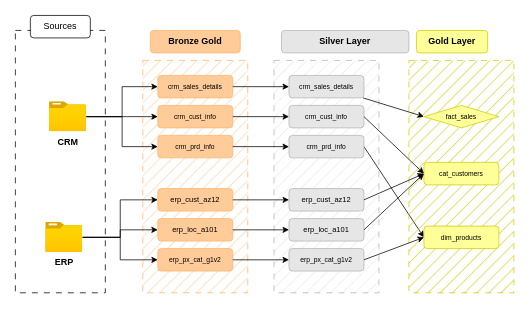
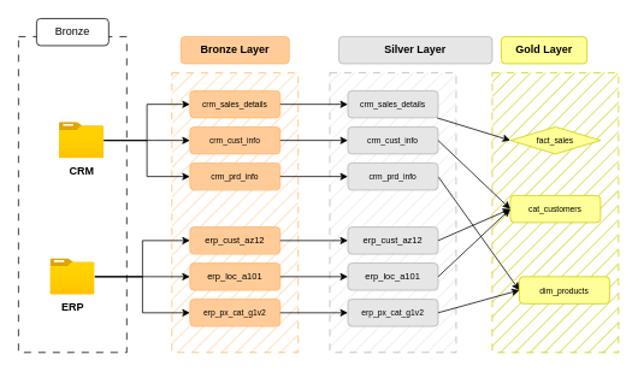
- <mxCell id="3" value="Sources" style="rounded=1;whiteSpace=wrap;html=1;" vertex="1" parent="1"><mxGeometry x="40" y="20" width="80" height="30" as="geometry" /></mxCell>
+ <mxCell id="3" value="Bronze" style="rounded=1;whiteSpace=wrap;html=1;" vertex="1" parent="1"><mxGeometry x="40" y="20" width="80" height="30" as="geometry" /></mxCell>
- <mxCell id="7" value="&lt;b&gt;Bronze Gold&lt;/b&gt;" style="rounded=1;whiteSpace=wrap;html=1;fillColor=#FFCC99;strokeColor=#FFB366;" vertex="1" parent="1"><mxGeometry x="200" y="40" width="120" height="30" as="geometry" /></mxCell>
+ <mxCell id="7" value="&lt;b&gt;Bronze Layer&lt;/b&gt;" style="rounded=1;whiteSpace=wrap;html=1;fillColor=#FFCC99;strokeColor=#FFB366;" vertex="1" parent="1"><mxGeometry x="200" y="40" width="120" height="30" as="geometry" /></mxCell>
- <mxCell id="5" value="&lt;b&gt;ERP&lt;/b&gt;" style="image;aspect=fixed;html=1;points=[];align=center;fontSize=12;image=img/lib/azure2/general/Folder_Blank.svg;" vertex="1" parent="1"><mxGeometry x="60.35" y="296" width="49.29" height="40" as="geometry" /></mxCell>
+ <mxCell id="5" value="&lt;b&gt;ERP&lt;/b&gt;" style="image;aspect=fixed;html=1;points=[];align=center;fontSize=12;image=img/lib/azure2/general/Folder_Blank.svg;" vertex="1" parent="1"><mxGeometry x="55.35" y="286" width="49.29" height="40" as="geometry" /></mxCell>
- <mxCell id="27" value="&lt;font style=&quot;font-size: 9px;&quot;&gt;dim_products&lt;/font&gt;" style="rounded=1;whiteSpace=wrap;html=1;fillColor=#FFFF99;strokeColor=#CCCC00;" vertex="1" parent="1"><mxGeometry x="565" y="301" width="100" height="30" as="geometry" /></mxCell>
+ <mxCell id="27" value="&lt;font style=&quot;font-size: 9px;&quot;&gt;dim_products&lt;/font&gt;" style="rounded=1;whiteSpace=wrap;html=1;fillColor=#FFFF99;strokeColor=#CCCC00;" vertex="1" parent="1"><mxGeometry x="575" y="306" width="100" height="30" as="geometry" /></mxCell>
